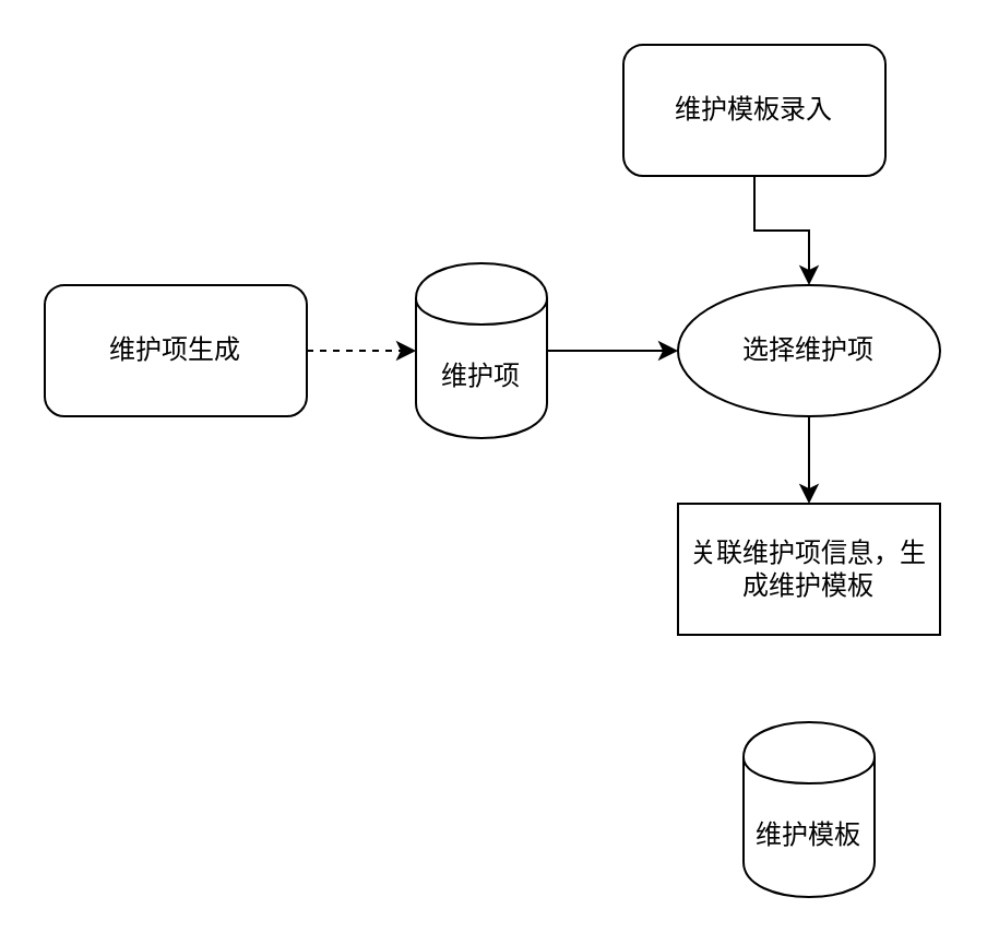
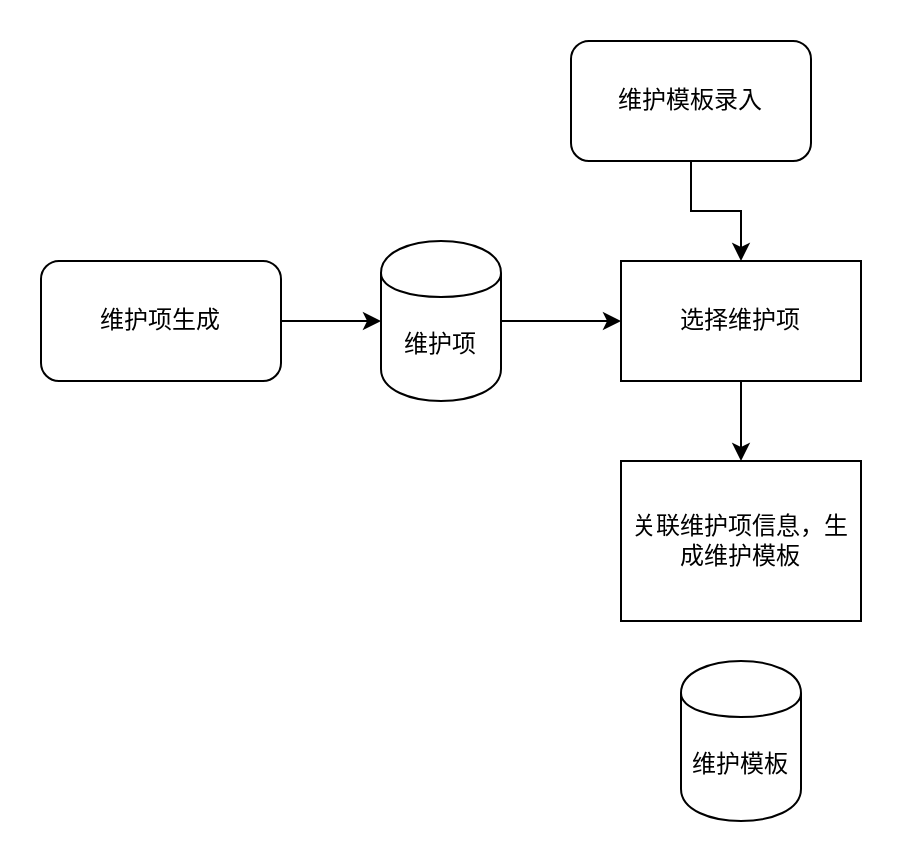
- <mxCell id="7" style="edgeStyle=orthogonalEdgeStyle;rounded=0;orthogonalLoop=1;jettySize=auto;html=1;dashed=1;" edge="1" parent="1" source="8" target="5"><mxGeometry relative="1" as="geometry" /></mxCell>
+ <mxCell id="7" style="edgeStyle=orthogonalEdgeStyle;rounded=0;orthogonalLoop=1;jettySize=auto;html=1;" edge="1" parent="1" source="8" target="5"><mxGeometry relative="1" as="geometry" /></mxCell>
- <mxCell id="10" value="选择维护项" style="ellipse;whiteSpace=wrap;html=1;" vertex="1" parent="1"><mxGeometry x="310" y="130" width="120" height="60" as="geometry" /></mxCell>
+ <mxCell id="10" value="选择维护项" style="rounded=0;whiteSpace=wrap;html=1;" vertex="1" parent="1"><mxGeometry x="310" y="130" width="120" height="60" as="geometry" /></mxCell>
- <mxCell id="11" value="关联维护项信息，生成维护模板" style="rounded=0;whiteSpace=wrap;html=1;" vertex="1" parent="1"><mxGeometry x="310" y="230" width="120" height="60" as="geometry" /></mxCell>
+ <mxCell id="11" value="关联维护项信息，生成维护模板" style="rounded=0;whiteSpace=wrap;html=1;" vertex="1" parent="1"><mxGeometry x="310" y="230" width="120" height="80" as="geometry" /></mxCell>
